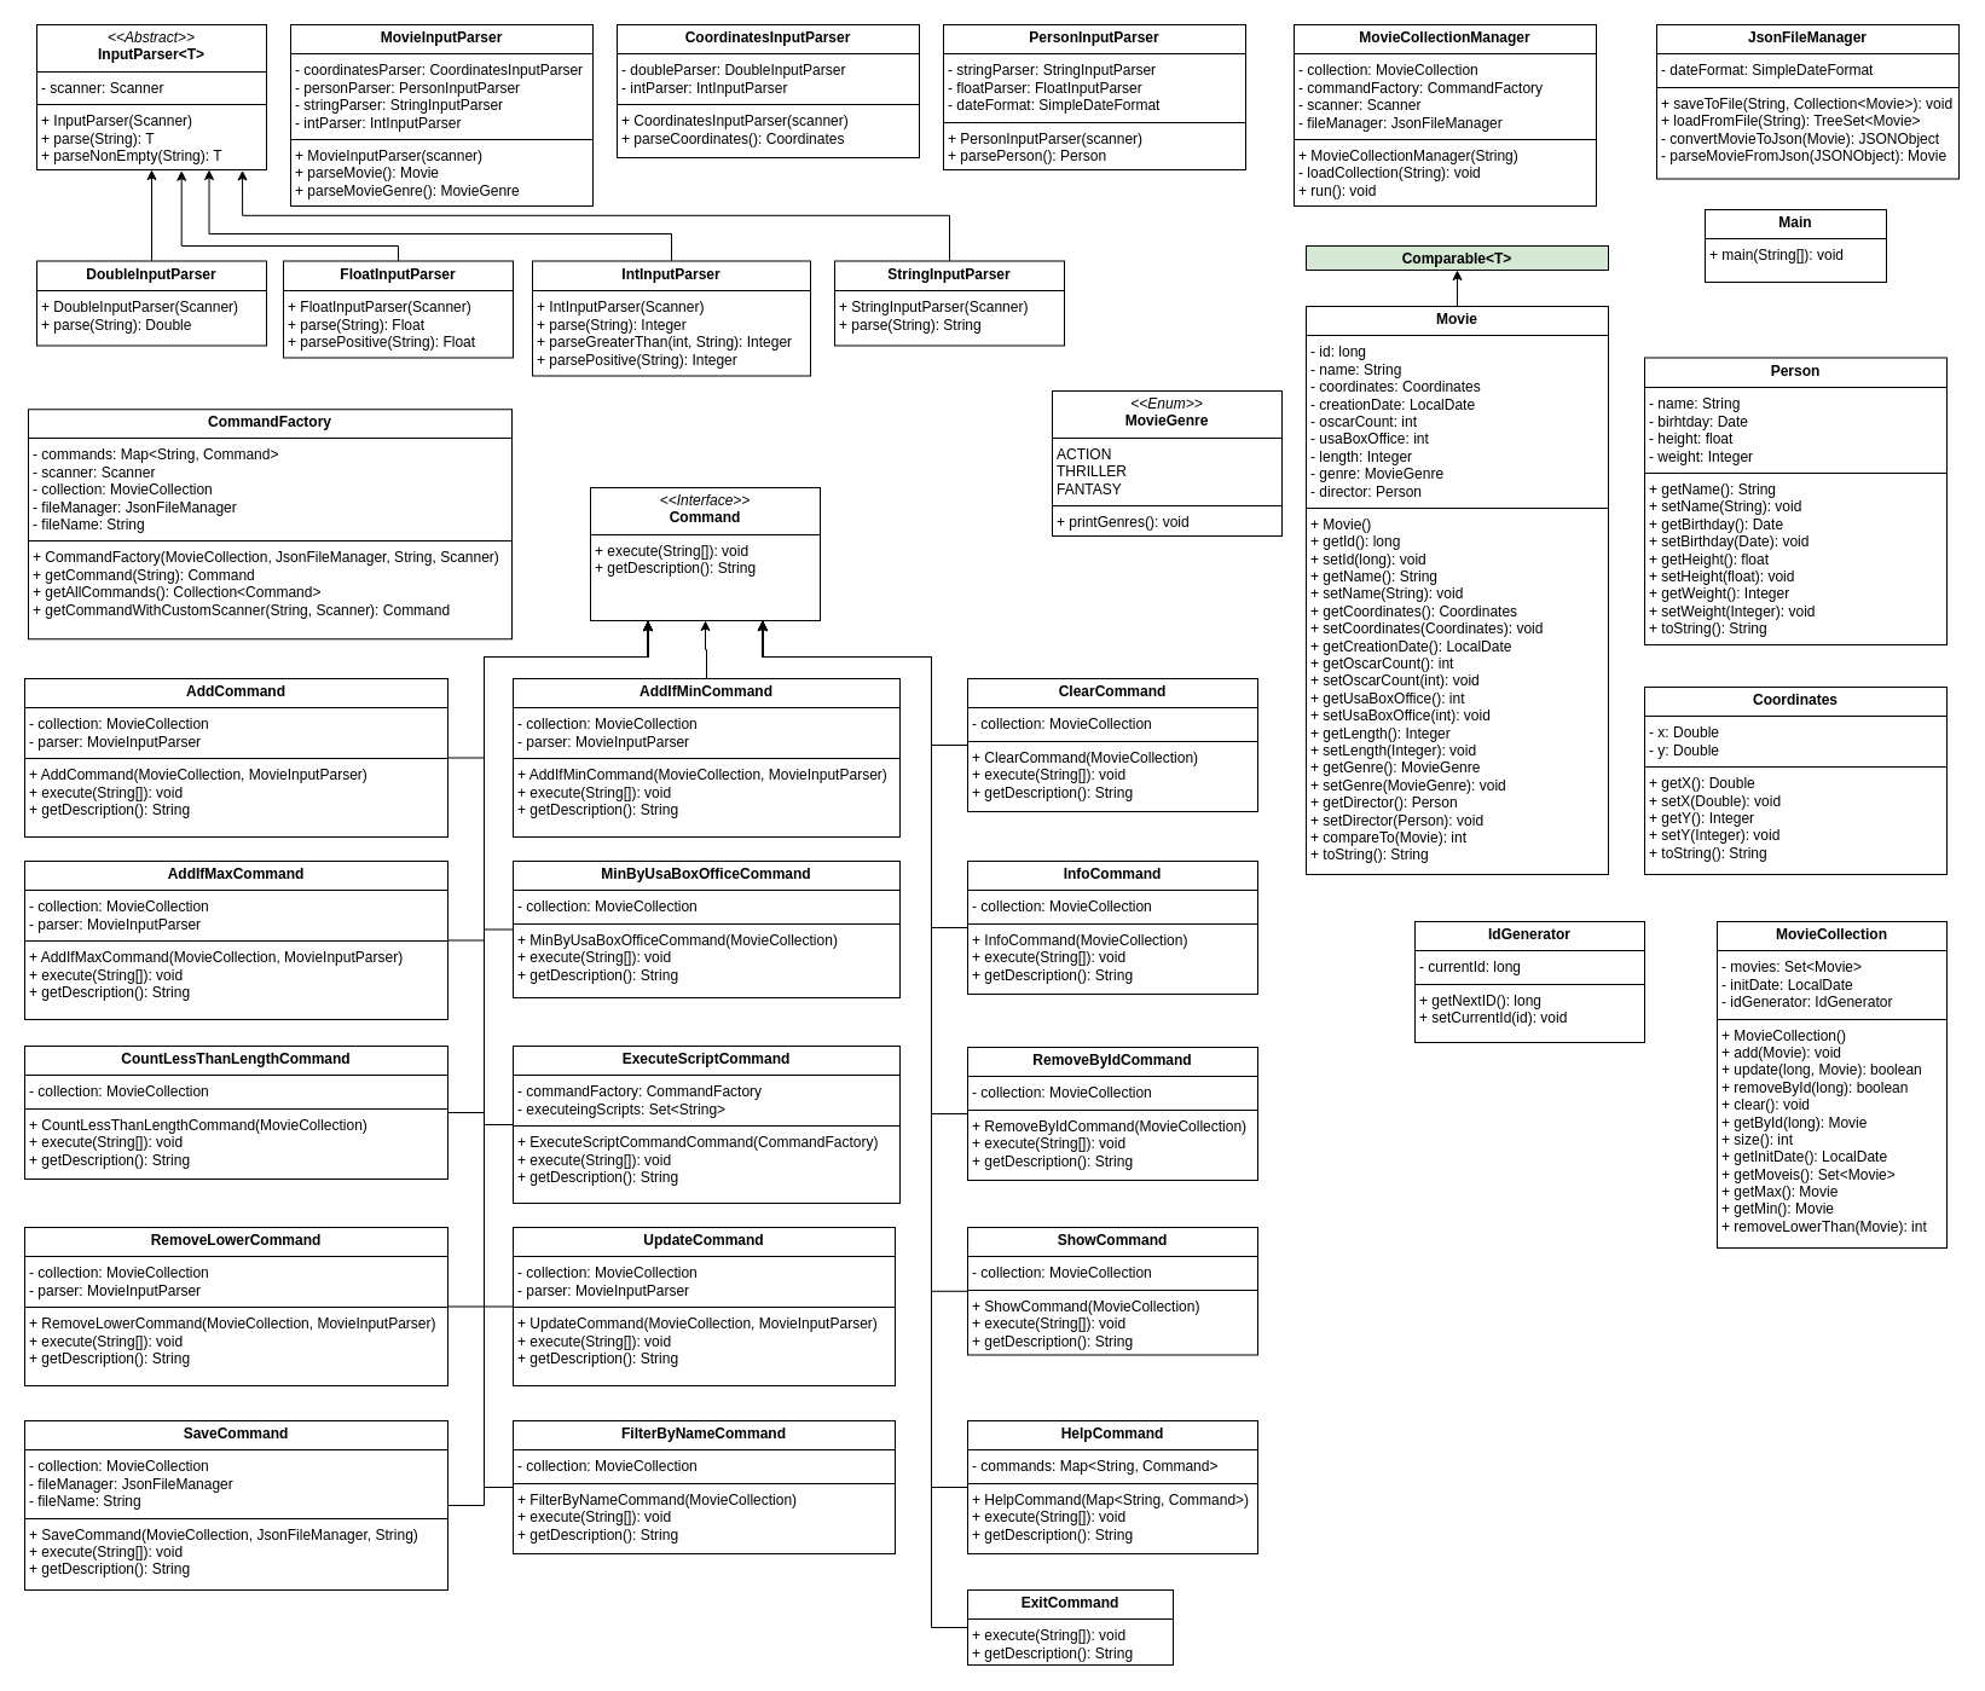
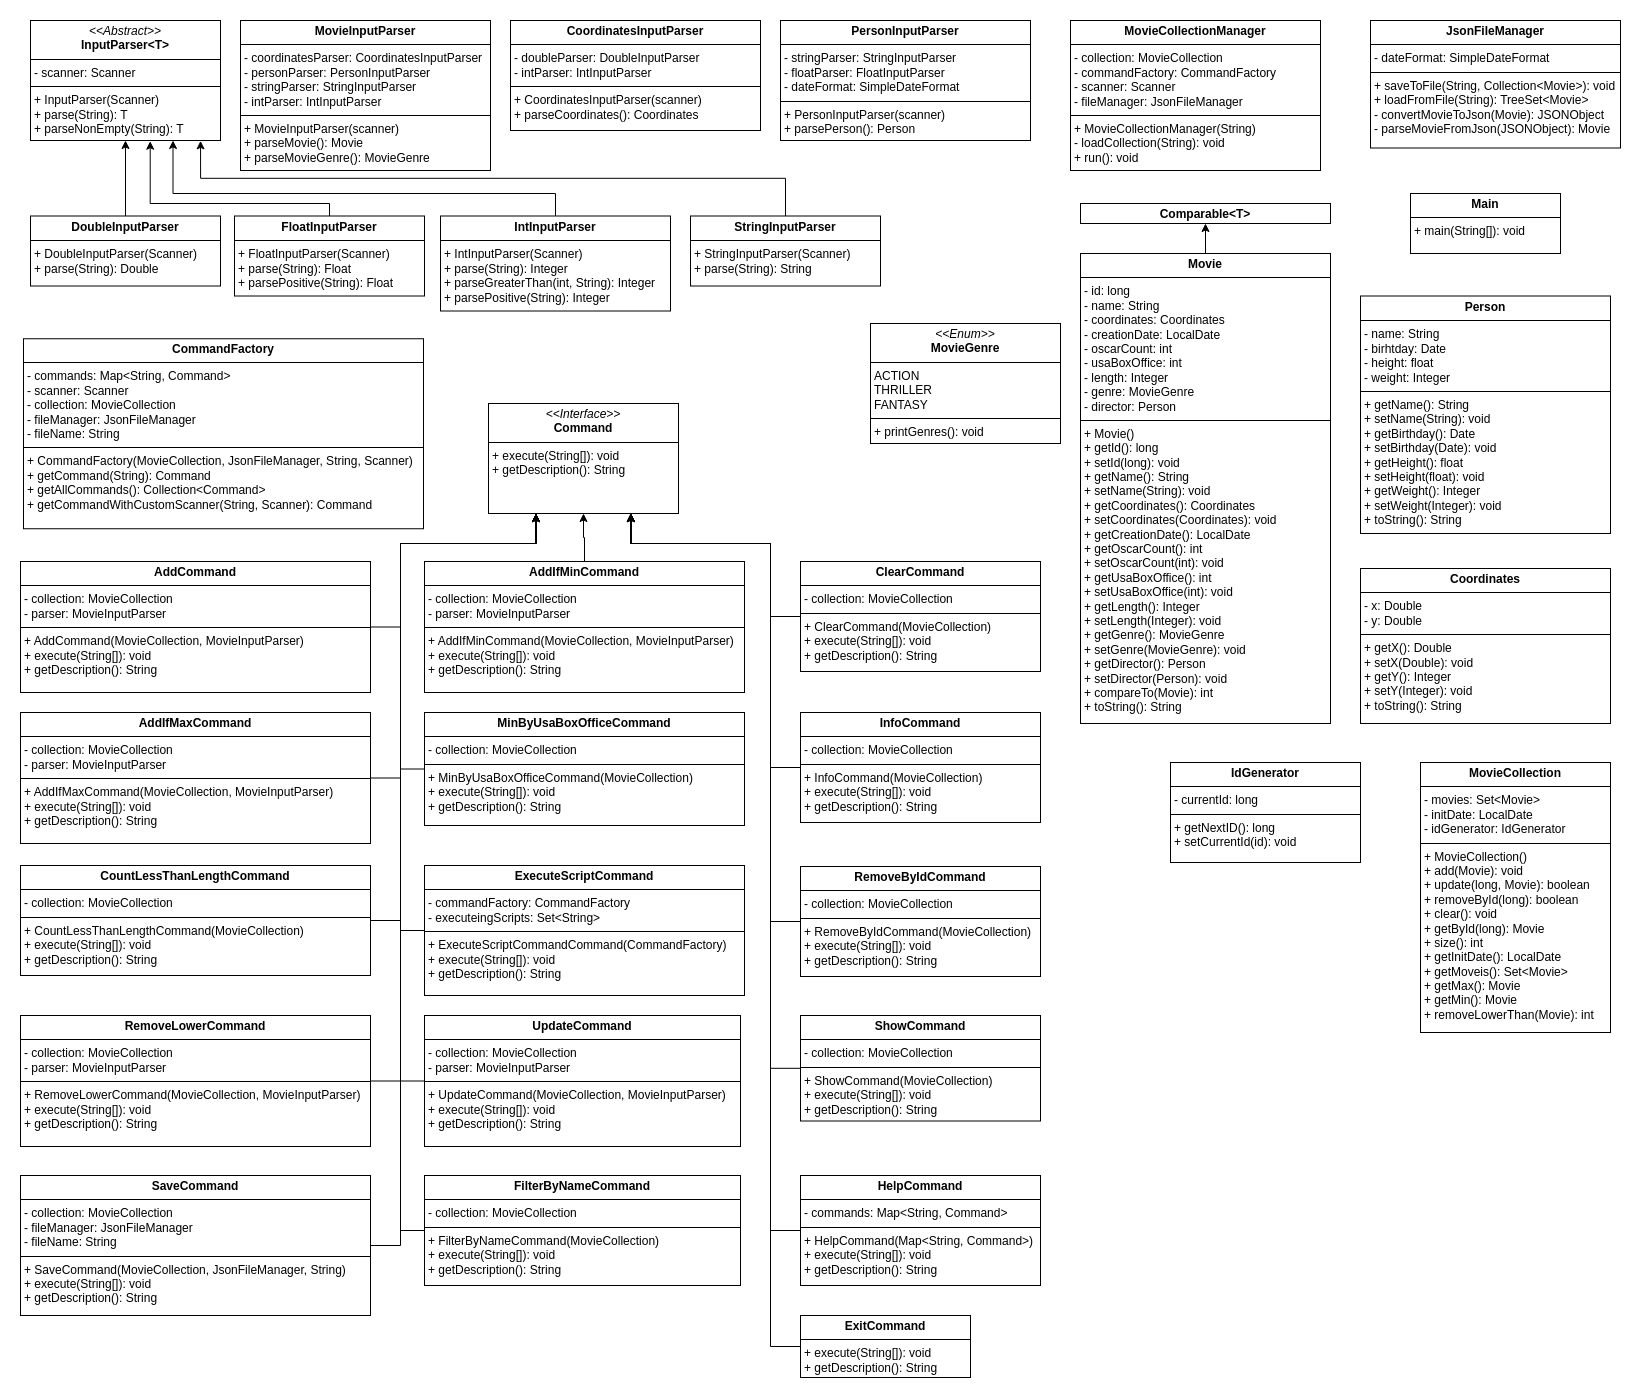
- <mxCell id="16" value="&lt;p style=&quot;margin:0px;margin-top:4px;text-align:center;&quot;&gt;&lt;b&gt;Main&lt;/b&gt;&lt;/p&gt;&lt;hr size=&quot;1&quot; style=&quot;border-style:solid;&quot;&gt;&lt;p style=&quot;margin:0px;margin-left:4px;&quot;&gt;&lt;/p&gt;&lt;p style=&quot;margin:0px;margin-left:4px;&quot;&gt;+ main(String[]): void&lt;/p&gt;&lt;p style=&quot;margin:0px;margin-left:4px;&quot;&gt;&lt;br&gt;&lt;/p&gt;" style="verticalAlign=top;align=left;overflow=fill;html=1;whiteSpace=wrap;" vertex="1" parent="1"><mxGeometry x="1410" y="173" width="150" height="60" as="geometry" /></mxCell>
+ <mxCell id="16" value="&lt;p style=&quot;margin:0px;margin-top:4px;text-align:center;&quot;&gt;&lt;b&gt;Main&lt;/b&gt;&lt;/p&gt;&lt;hr size=&quot;1&quot; style=&quot;border-style:solid;&quot;&gt;&lt;p style=&quot;margin:0px;margin-left:4px;&quot;&gt;&lt;/p&gt;&lt;p style=&quot;margin:0px;margin-left:4px;&quot;&gt;+ main(String[]): void&lt;/p&gt;&lt;p style=&quot;margin:0px;margin-left:4px;&quot;&gt;&lt;br&gt;&lt;/p&gt;" style="verticalAlign=top;align=left;overflow=fill;html=1;whiteSpace=wrap;" vertex="1" parent="1"><mxGeometry x="1410" y="193" width="150" height="60" as="geometry" /></mxCell>
- <mxCell id="19" value="&lt;p style=&quot;margin:0px;margin-top:4px;text-align:center;&quot;&gt;&lt;b&gt;Comparable&amp;lt;T&amp;gt;&lt;/b&gt;&lt;/p&gt;&lt;hr size=&quot;1&quot; style=&quot;border-style:solid;&quot;&gt;&lt;p style=&quot;margin:0px;margin-left:4px;&quot;&gt;&lt;br&gt;&lt;/p&gt;&lt;p style=&quot;margin:0px;margin-left:4px;&quot;&gt;&lt;br&gt;&lt;/p&gt;" style="verticalAlign=top;align=left;overflow=fill;html=1;whiteSpace=wrap;fillColor=#d5e8d4;" vertex="1" parent="1"><mxGeometry x="1080" y="203" width="250" height="20" as="geometry" /></mxCell>
+ <mxCell id="19" value="&lt;p style=&quot;margin:0px;margin-top:4px;text-align:center;&quot;&gt;&lt;b&gt;Comparable&amp;lt;T&amp;gt;&lt;/b&gt;&lt;/p&gt;&lt;hr size=&quot;1&quot; style=&quot;border-style:solid;&quot;&gt;&lt;p style=&quot;margin:0px;margin-left:4px;&quot;&gt;&lt;br&gt;&lt;/p&gt;&lt;p style=&quot;margin:0px;margin-left:4px;&quot;&gt;&lt;br&gt;&lt;/p&gt;" style="verticalAlign=top;align=left;overflow=fill;html=1;whiteSpace=wrap;" vertex="1" parent="1"><mxGeometry x="1080" y="203" width="250" height="20" as="geometry" /></mxCell>
